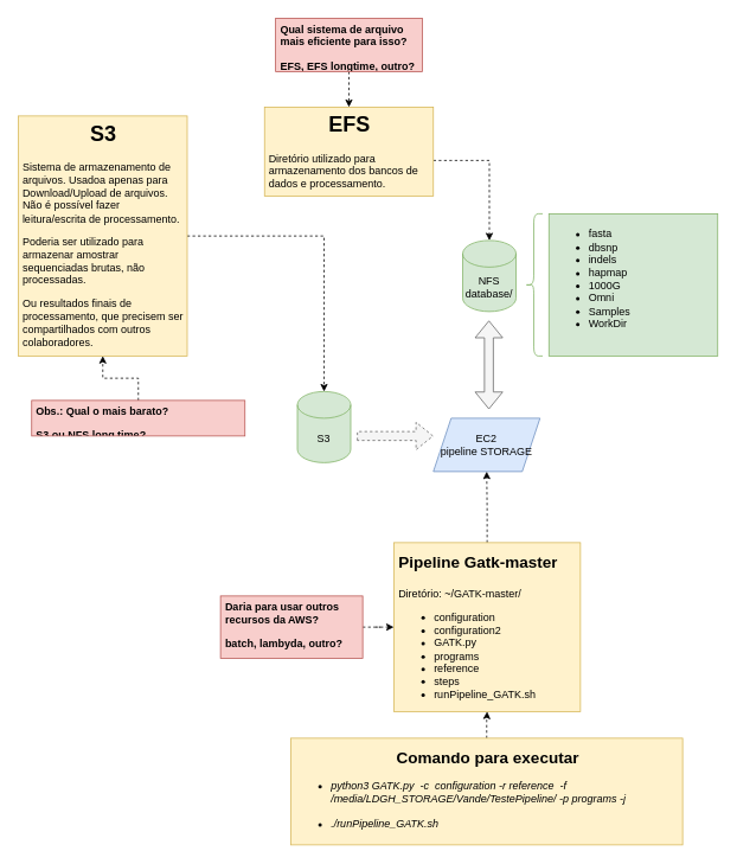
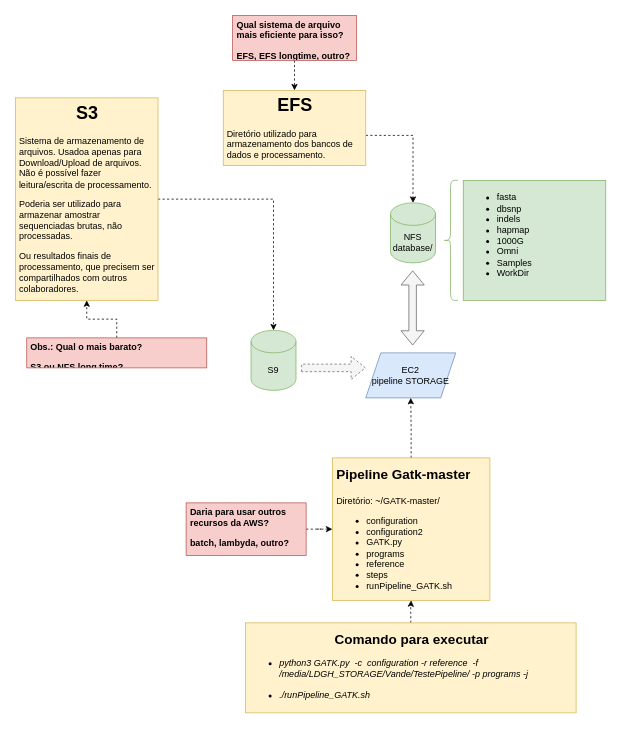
- <mxCell id="2" value="S3" style="shape=cylinder3;whiteSpace=wrap;html=1;boundedLbl=1;backgroundOutline=1;size=15;fillColor=#d5e8d4;strokeColor=#82b366;" vertex="1" parent="1"><mxGeometry x="334" y="440" width="60" height="80" as="geometry" /></mxCell>
+ <mxCell id="2" value="S9" style="shape=cylinder3;whiteSpace=wrap;html=1;boundedLbl=1;backgroundOutline=1;size=15;fillColor=#d5e8d4;strokeColor=#82b366;" vertex="1" parent="1"><mxGeometry x="334" y="440" width="60" height="80" as="geometry" /></mxCell>
